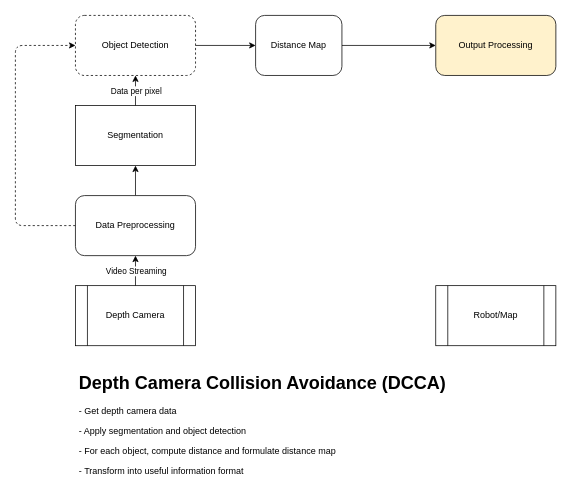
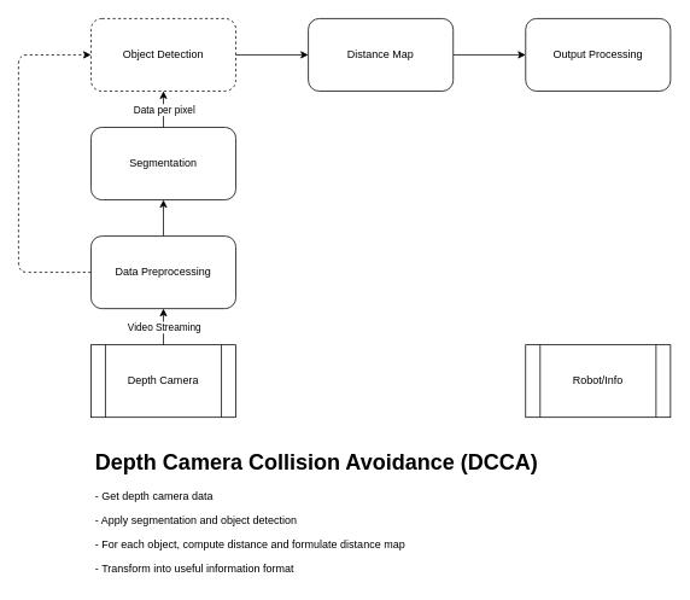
- <mxCell id="10" value="Distance Map" style="rounded=1;whiteSpace=wrap;html=1;" parent="1" vertex="1"><mxGeometry x="340" y="20" width="115" height="80" as="geometry" /></mxCell>
+ <mxCell id="10" value="Distance Map" style="rounded=1;whiteSpace=wrap;html=1;" parent="1" vertex="1"><mxGeometry x="340" y="20" width="160" height="80" as="geometry" /></mxCell>
- <mxCell id="11" value="Output Processing" style="rounded=1;whiteSpace=wrap;html=1;fillColor=#fff2cc;" parent="1" vertex="1"><mxGeometry x="580" y="20" width="160" height="80" as="geometry" /></mxCell>
+ <mxCell id="11" value="Output Processing" style="rounded=1;whiteSpace=wrap;html=1;" parent="1" vertex="1"><mxGeometry x="580" y="20" width="160" height="80" as="geometry" /></mxCell>
- <mxCell id="7" value="Segmentation" style="whiteSpace=wrap;html=1;rounded=0;" parent="1" vertex="1"><mxGeometry x="100" y="140" width="160" height="80" as="geometry" /></mxCell>
+ <mxCell id="7" value="Segmentation" style="rounded=1;whiteSpace=wrap;html=1;" parent="1" vertex="1"><mxGeometry x="100" y="140" width="160" height="80" as="geometry" /></mxCell>
- <mxCell id="3" value="Robot/Map" style="shape=process;whiteSpace=wrap;html=1;backgroundOutline=1;" parent="1" vertex="1"><mxGeometry x="580" y="380" width="160" height="80" as="geometry" /></mxCell>
+ <mxCell id="3" value="Robot/Info" style="shape=process;whiteSpace=wrap;html=1;backgroundOutline=1;" parent="1" vertex="1"><mxGeometry x="580" y="380" width="160" height="80" as="geometry" /></mxCell>
